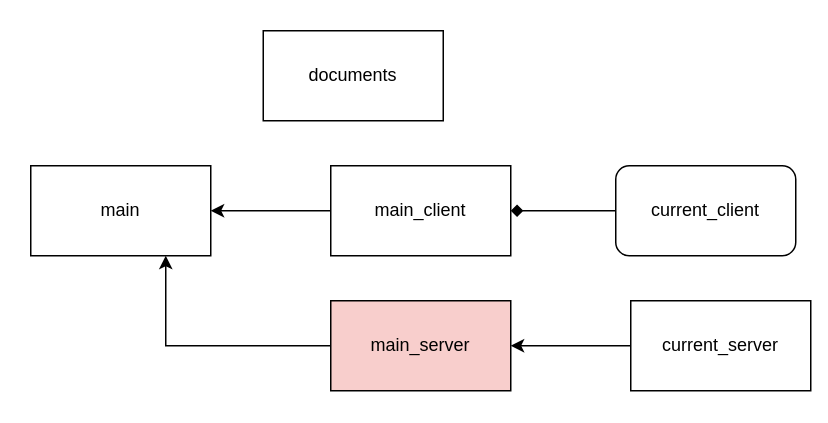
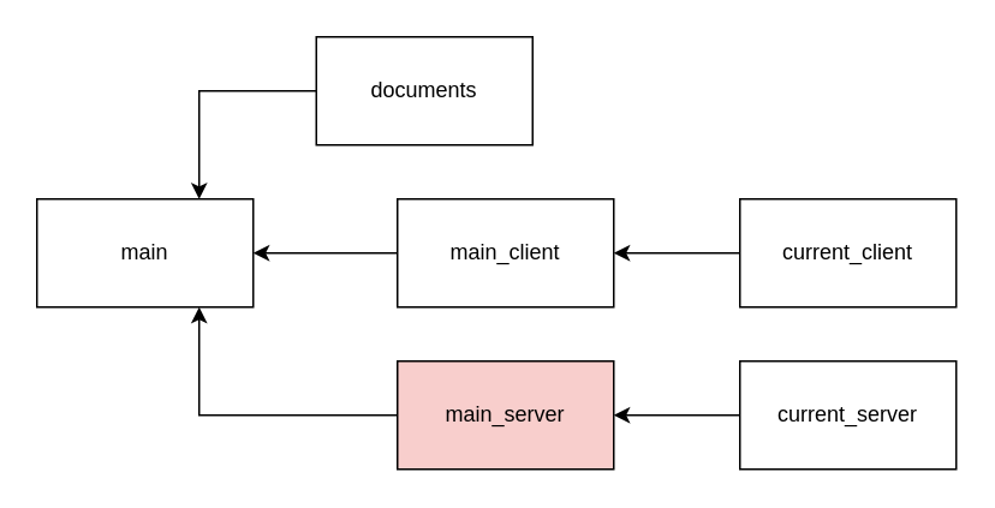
+ <mxCell id="3" style="edgeStyle=orthogonalEdgeStyle;rounded=0;orthogonalLoop=1;jettySize=auto;html=1;entryX=0.75;entryY=0;entryDx=0;entryDy=0;" parent="1" source="4" target="2" edge="1"><mxGeometry relative="1" as="geometry"><mxPoint x="80" y="110" as="targetPoint" /></mxGeometry></mxCell>
- <mxCell id="9" style="edgeStyle=orthogonalEdgeStyle;rounded=0;orthogonalLoop=1;jettySize=auto;html=1;entryX=1;entryY=0.5;entryDx=0;entryDy=0;endArrow=diamond;" edge="1" parent="1" source="10" target="11"><mxGeometry relative="1" as="geometry"><mxPoint x="290" y="20" as="targetPoint" /></mxGeometry></mxCell>
+ <mxCell id="9" style="edgeStyle=orthogonalEdgeStyle;rounded=0;orthogonalLoop=1;jettySize=auto;html=1;entryX=1;entryY=0.5;entryDx=0;entryDy=0;" edge="1" parent="1" source="10" target="11"><mxGeometry relative="1" as="geometry"><mxPoint x="290" y="20" as="targetPoint" /></mxGeometry></mxCell>
- <mxCell id="10" value="current_client" style="whiteSpace=wrap;html=1;rounded=1;" vertex="1" parent="1"><mxGeometry x="410" y="110" width="120" height="60" as="geometry" /></mxCell>
+ <mxCell id="10" value="current_client" style="rounded=0;whiteSpace=wrap;html=1;" vertex="1" parent="1"><mxGeometry x="410" y="110" width="120" height="60" as="geometry" /></mxCell>
- <mxCell id="6" value="current_server" style="rounded=0;whiteSpace=wrap;html=1;" parent="1" vertex="1"><mxGeometry x="420" y="200" width="120" height="60" as="geometry" /></mxCell>
+ <mxCell id="6" value="current_server" style="rounded=0;whiteSpace=wrap;html=1;" parent="1" vertex="1"><mxGeometry x="410" y="200" width="120" height="60" as="geometry" /></mxCell>
